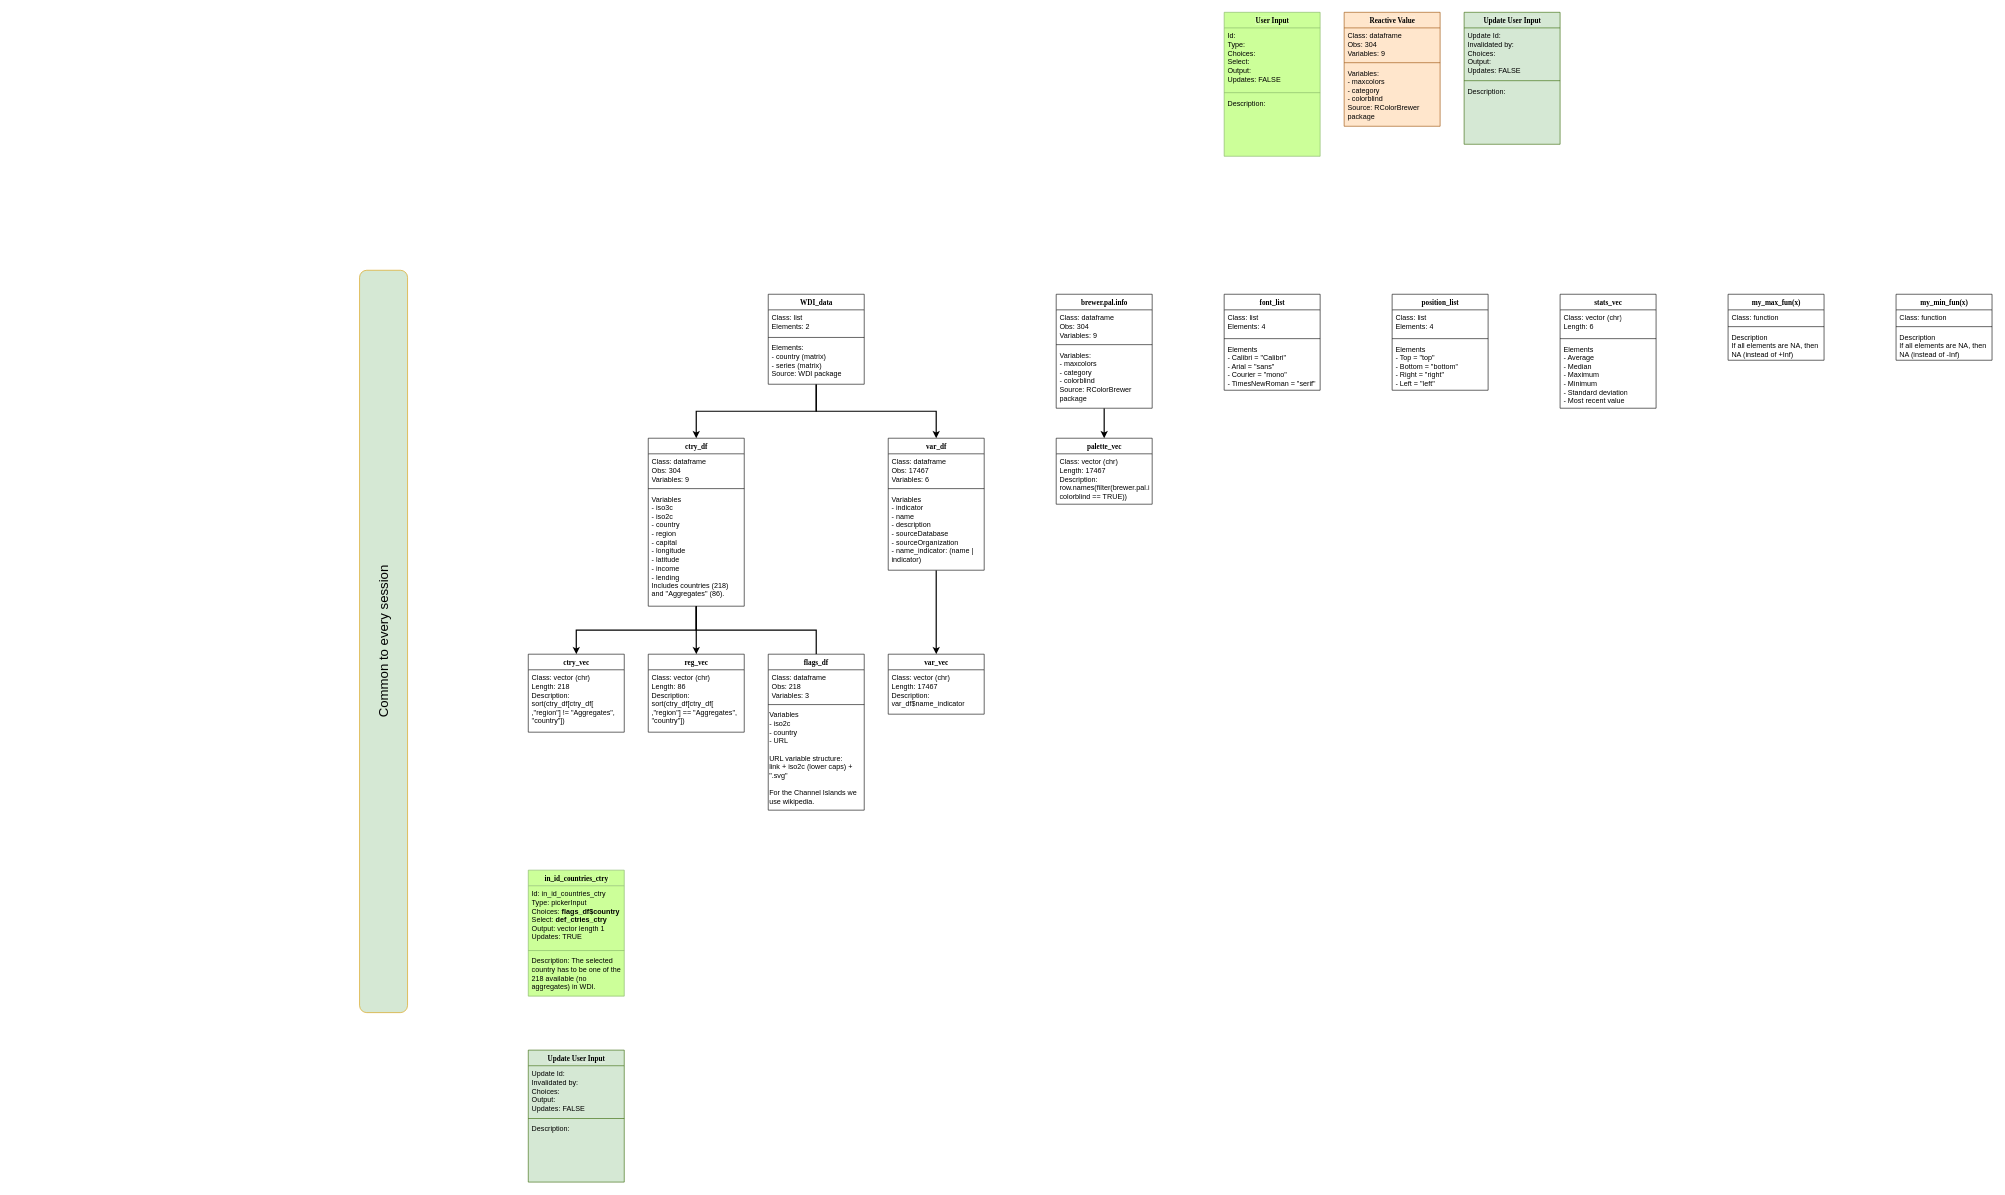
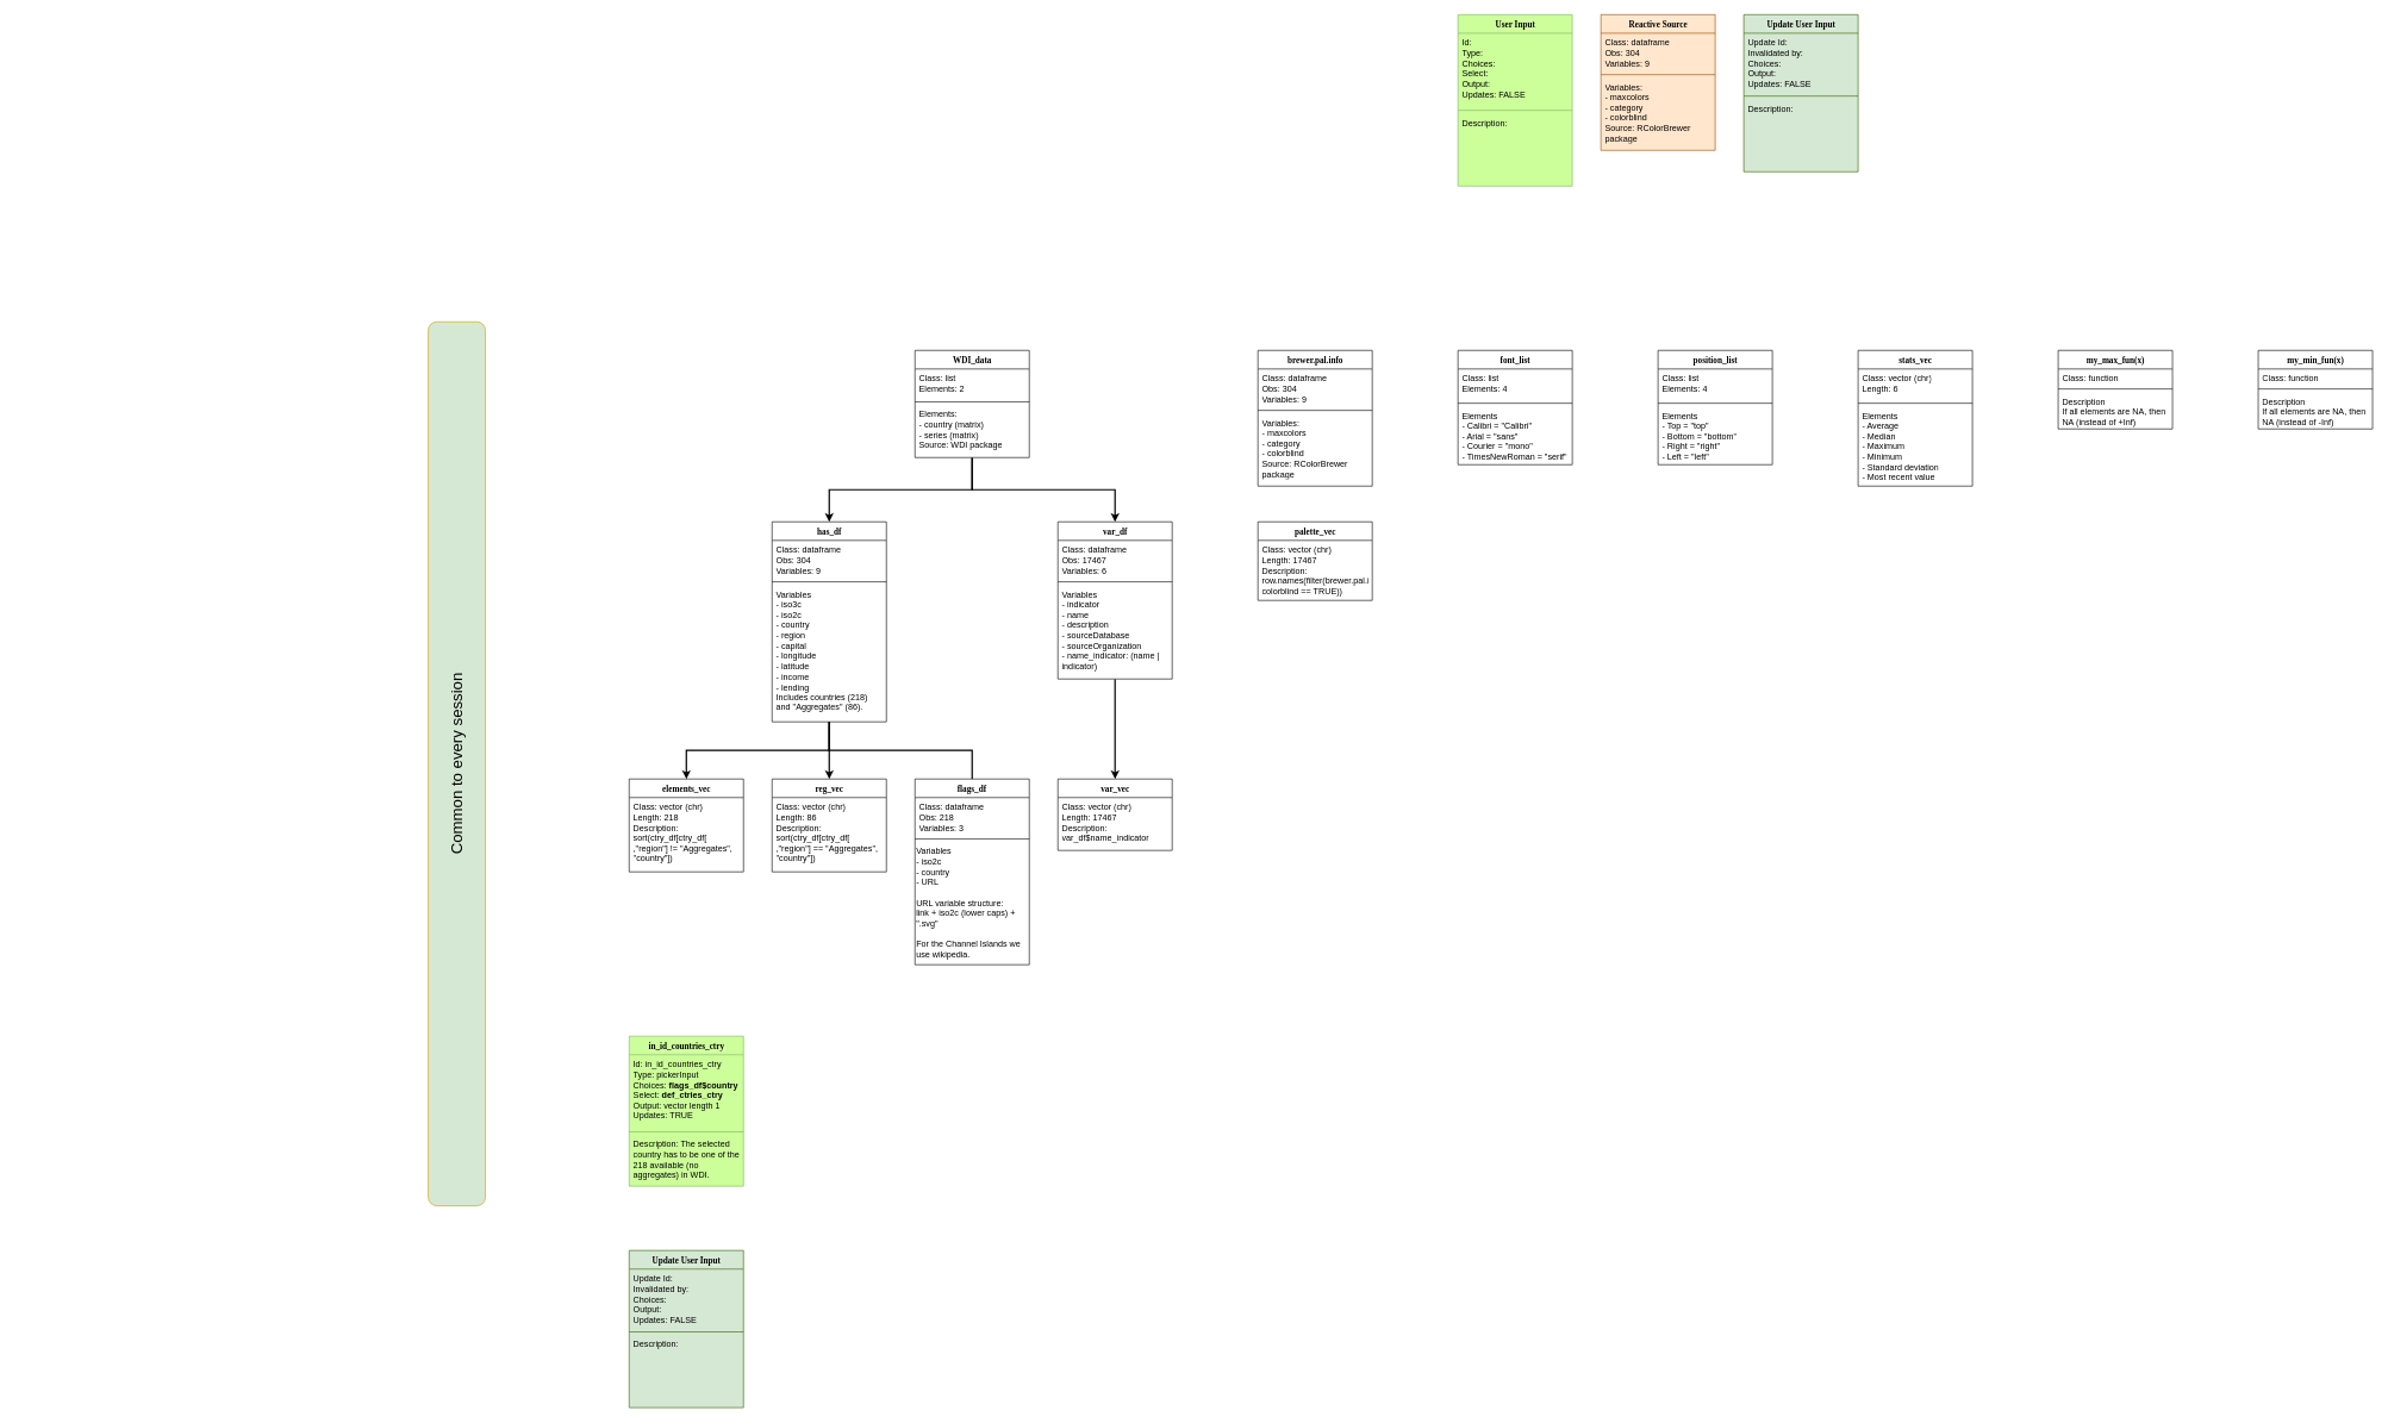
- <mxCell id="42" value="&lt;span style=&quot;background-color: rgb(255 , 230 , 204)&quot;&gt;Reactive Value&lt;/span&gt;" style="swimlane;html=1;fontStyle=1;align=center;verticalAlign=top;childLayout=stackLayout;horizontal=1;startSize=26;horizontalStack=0;resizeParent=1;resizeLast=0;collapsible=1;marginBottom=0;swimlaneFillColor=#FFE6CC;rounded=0;shadow=0;comic=0;labelBackgroundColor=#ffffff;strokeWidth=1;fontFamily=Verdana;fontSize=12;arcSize=15;resizable=1;resizeWidth=0;resizeHeight=0;rotatable=0;strokeColor=#994C00;fillColor=#FFE6CC;" vertex="1" parent="1"><mxGeometry x="2240" y="20" width="160" height="190" as="geometry"><mxRectangle x="420" y="83" width="100" height="26" as="alternateBounds" /></mxGeometry></mxCell>
+ <mxCell id="42" value="&lt;span style=&quot;background-color: rgb(255 , 230 , 204)&quot;&gt;Reactive Source&lt;/span&gt;" style="swimlane;html=1;fontStyle=1;align=center;verticalAlign=top;childLayout=stackLayout;horizontal=1;startSize=26;horizontalStack=0;resizeParent=1;resizeLast=0;collapsible=1;marginBottom=0;swimlaneFillColor=#FFE6CC;rounded=0;shadow=0;comic=0;labelBackgroundColor=#ffffff;strokeWidth=1;fontFamily=Verdana;fontSize=12;arcSize=15;resizable=1;resizeWidth=0;resizeHeight=0;rotatable=0;strokeColor=#994C00;fillColor=#FFE6CC;" vertex="1" parent="1"><mxGeometry x="2240" y="20" width="160" height="190" as="geometry"><mxRectangle x="420" y="83" width="100" height="26" as="alternateBounds" /></mxGeometry></mxCell>
- <mxCell id="8" style="edgeStyle=orthogonalEdgeStyle;rounded=0;orthogonalLoop=1;jettySize=auto;html=1;exitX=0.5;exitY=1;exitDx=0;exitDy=0;fontSize=12;startSize=26;strokeWidth=2;" edge="1" parent="1" source="9" target="36"><mxGeometry relative="1" as="geometry" /></mxCell>
- <mxCell id="15" value="ctry_df" style="swimlane;html=1;fontStyle=1;align=center;verticalAlign=top;childLayout=stackLayout;horizontal=1;startSize=26;horizontalStack=0;resizeParent=1;resizeLast=0;collapsible=1;marginBottom=0;swimlaneFillColor=#ffffff;rounded=0;shadow=0;comic=0;labelBackgroundColor=none;strokeWidth=1;fontFamily=Verdana;fontSize=12;arcSize=15;rotatable=0;" vertex="1" parent="1"><mxGeometry x="1080" y="730" width="160" height="280" as="geometry"><mxRectangle x="280" y="200" width="100" height="26" as="alternateBounds" /></mxGeometry></mxCell>
+ <mxCell id="15" value="has_df" style="swimlane;html=1;fontStyle=1;align=center;verticalAlign=top;childLayout=stackLayout;horizontal=1;startSize=26;horizontalStack=0;resizeParent=1;resizeLast=0;collapsible=1;marginBottom=0;swimlaneFillColor=#ffffff;rounded=0;shadow=0;comic=0;labelBackgroundColor=none;strokeWidth=1;fontFamily=Verdana;fontSize=12;arcSize=15;rotatable=0;" vertex="1" parent="1"><mxGeometry x="1080" y="730" width="160" height="280" as="geometry"><mxRectangle x="280" y="200" width="100" height="26" as="alternateBounds" /></mxGeometry></mxCell>
- <mxCell id="19" value="ctry_vec" style="swimlane;html=1;fontStyle=1;align=center;verticalAlign=top;childLayout=stackLayout;horizontal=1;startSize=26;horizontalStack=0;resizeParent=1;resizeLast=0;collapsible=1;marginBottom=0;swimlaneFillColor=#ffffff;rounded=0;shadow=0;comic=0;labelBackgroundColor=none;strokeWidth=1;fontFamily=Verdana;fontSize=12;arcSize=15;rotatable=0;" vertex="1" parent="1"><mxGeometry x="880" y="1090" width="160" height="130" as="geometry"><mxRectangle x="280" y="200" width="100" height="26" as="alternateBounds" /></mxGeometry></mxCell>
+ <mxCell id="19" value="elements_vec" style="swimlane;html=1;fontStyle=1;align=center;verticalAlign=top;childLayout=stackLayout;horizontal=1;startSize=26;horizontalStack=0;resizeParent=1;resizeLast=0;collapsible=1;marginBottom=0;swimlaneFillColor=#ffffff;rounded=0;shadow=0;comic=0;labelBackgroundColor=none;strokeWidth=1;fontFamily=Verdana;fontSize=12;arcSize=15;rotatable=0;" vertex="1" parent="1"><mxGeometry x="880" y="1090" width="160" height="130" as="geometry"><mxRectangle x="280" y="200" width="100" height="26" as="alternateBounds" /></mxGeometry></mxCell>
